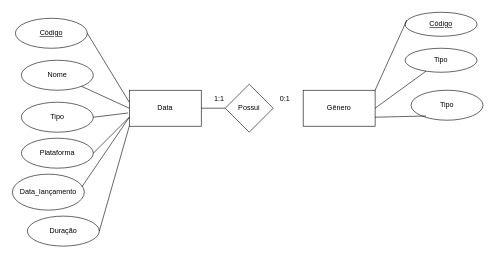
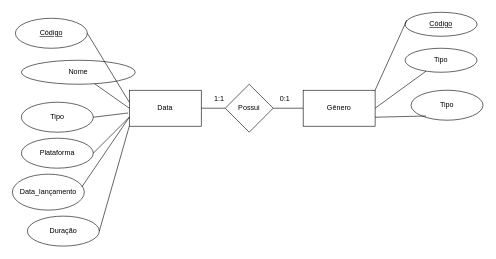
- <mxCell id="9" value="Nome" style="ellipse;whiteSpace=wrap;html=1;" vertex="1" parent="1"><mxGeometry x="35" y="100" width="120" height="50" as="geometry" /></mxCell>
+ <mxCell id="9" value="Nome" style="ellipse;whiteSpace=wrap;html=1;" vertex="1" parent="1"><mxGeometry x="35" y="100" width="190" height="40" as="geometry" /></mxCell>
+ <mxCell id="6" value="" style="endArrow=none;html=1;rounded=0;entryX=0;entryY=0.5;entryDx=0;entryDy=0;exitX=1;exitY=0.5;exitDx=0;exitDy=0;" edge="1" parent="1" source="3" target="4"><mxGeometry width="50" height="50" relative="1" as="geometry"><mxPoint x="375" y="420" as="sourcePoint" /><mxPoint x="425" y="370" as="targetPoint" /></mxGeometry></mxCell>
